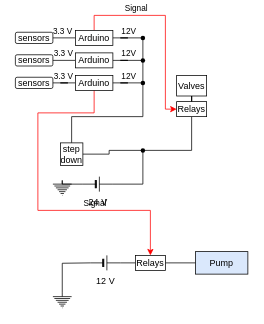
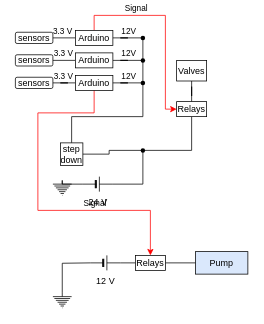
- <mxCell id="45" value="Valves" style="rounded=0;whiteSpace=wrap;html=1;" vertex="1" parent="1"><mxGeometry x="235" y="100" width="40" height="27.5" as="geometry" /></mxCell>
+ <mxCell id="45" value="Valves" style="rounded=0;whiteSpace=wrap;html=1;" vertex="1" parent="1"><mxGeometry x="235" y="80" width="40" height="27.5" as="geometry" /></mxCell>
